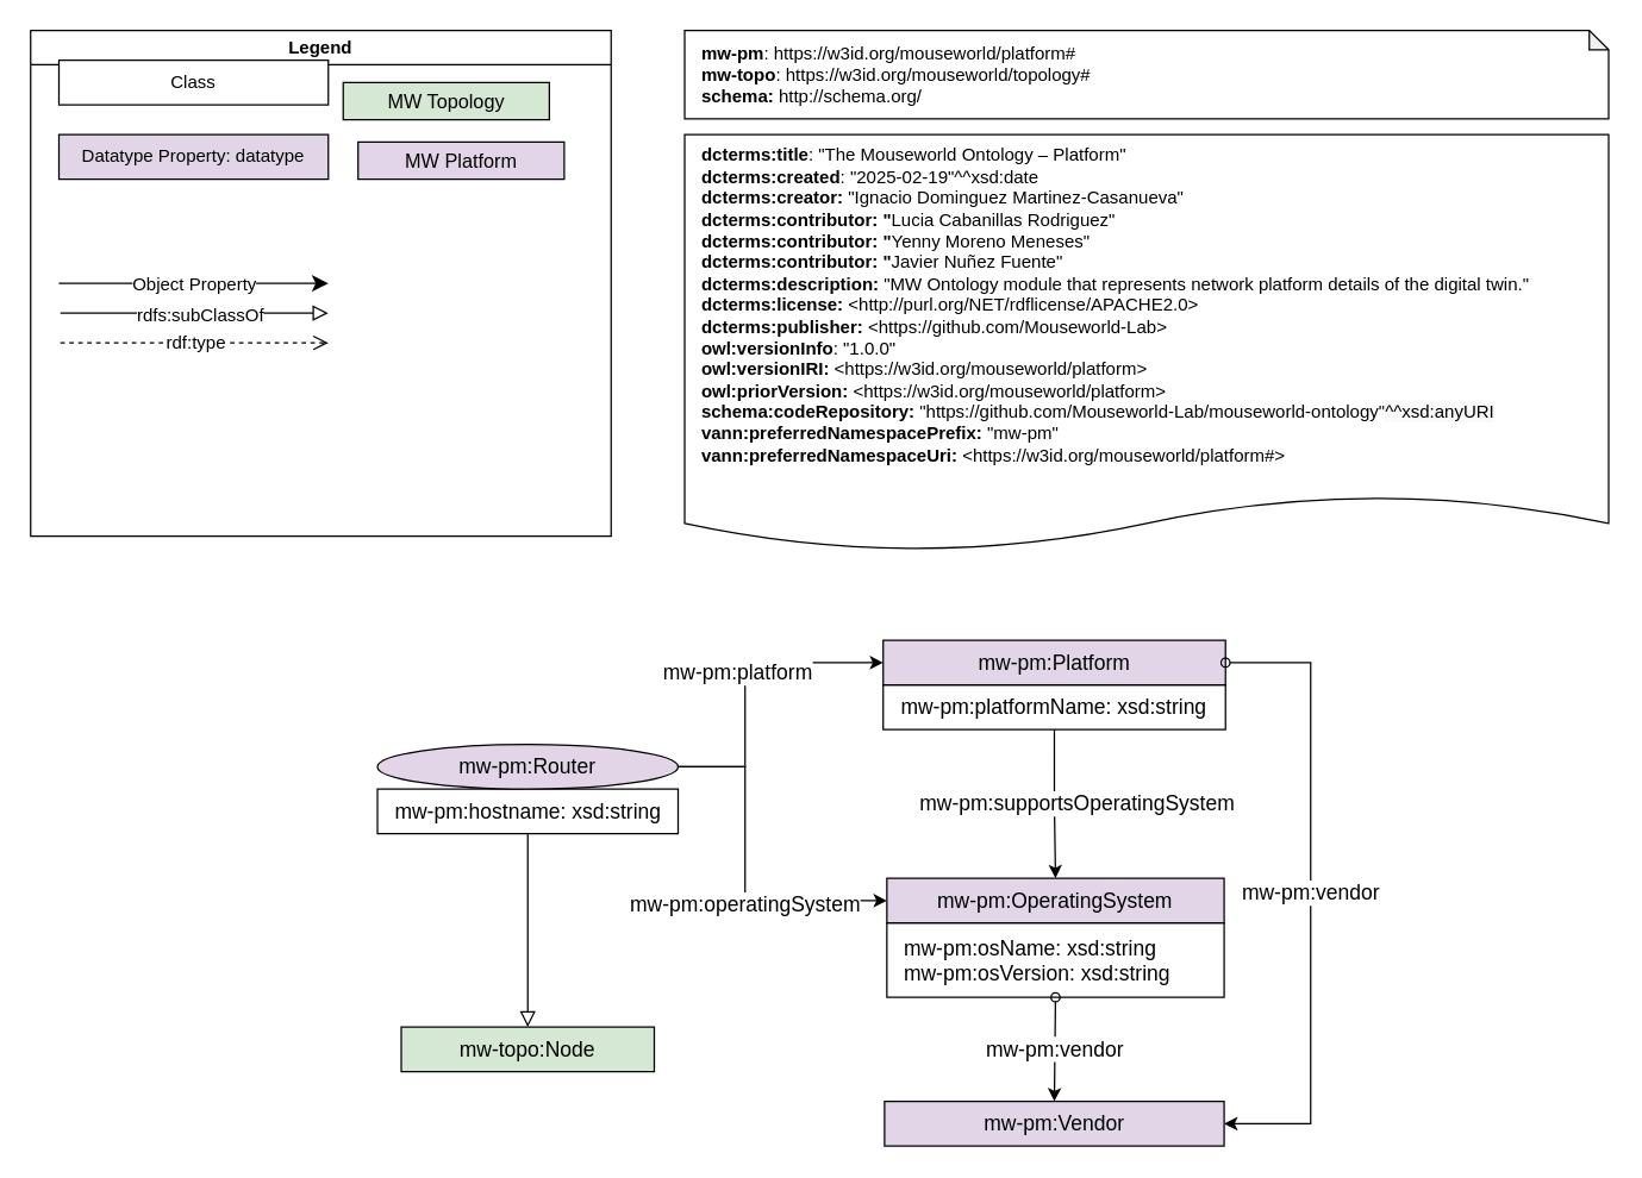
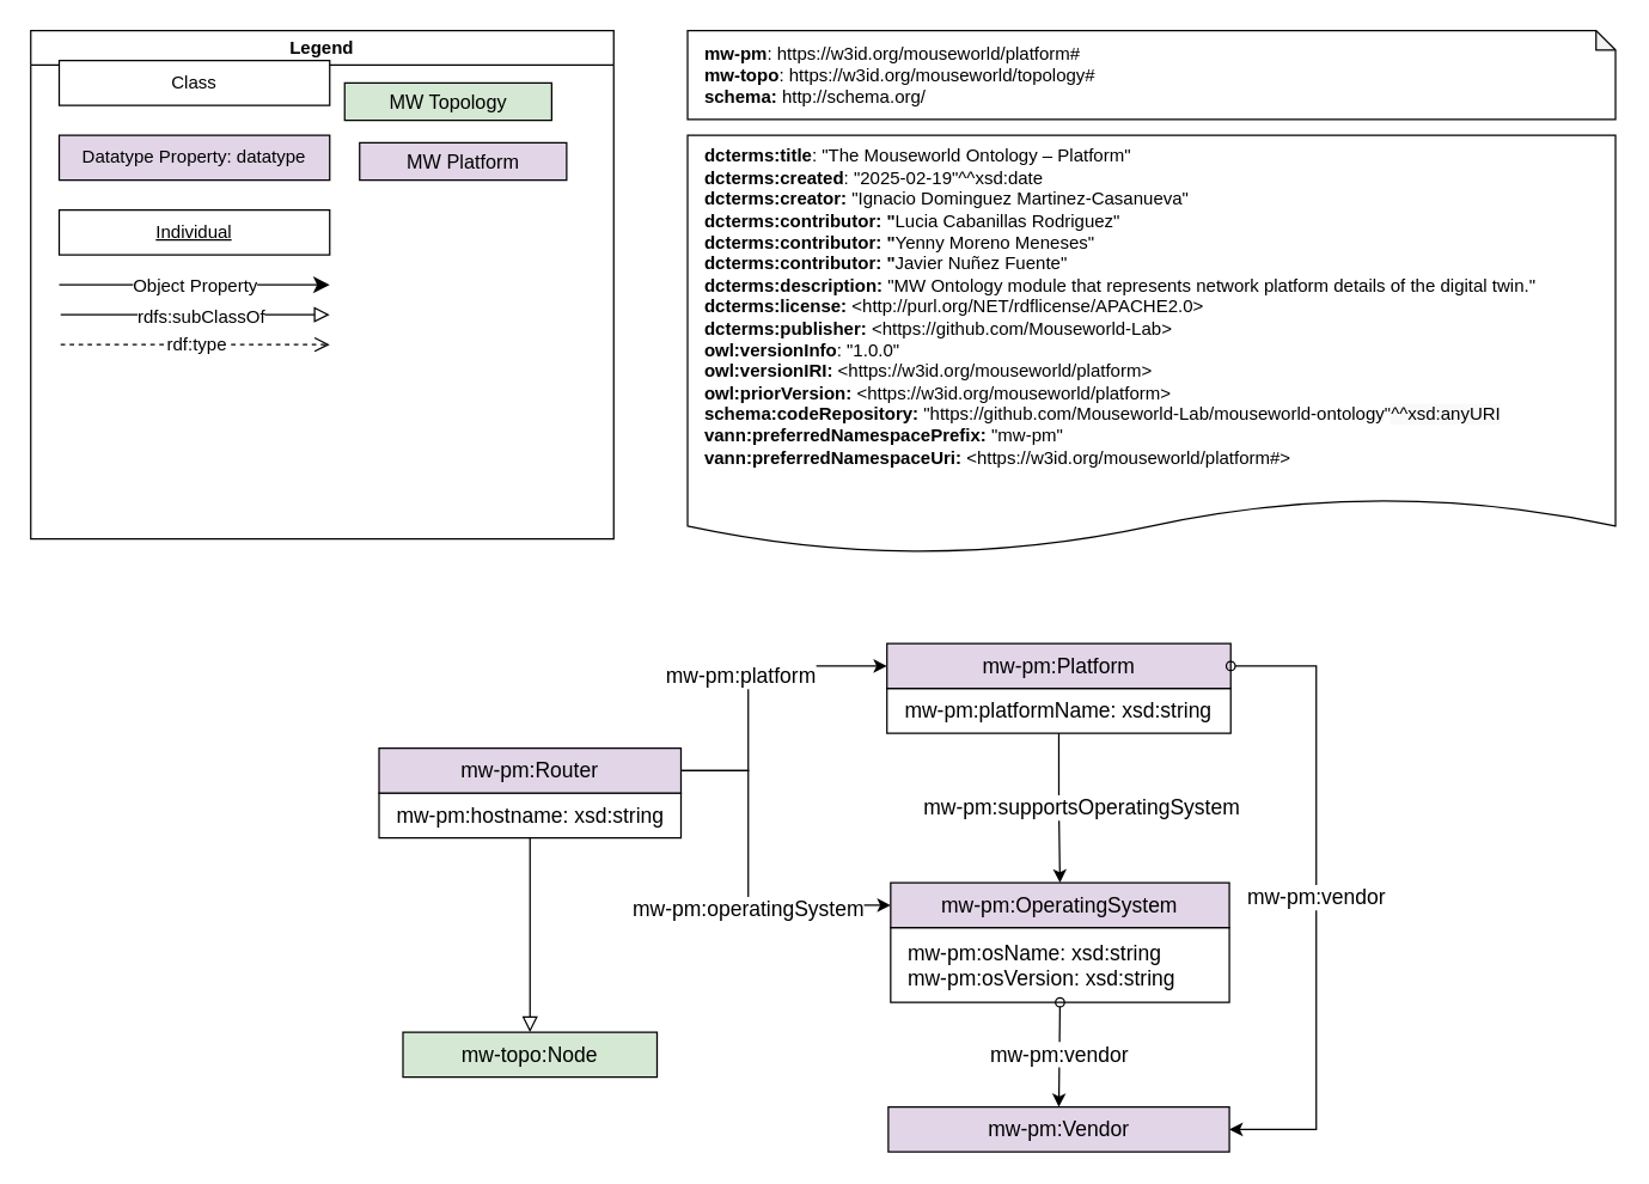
+ <mxCell id="21" value="&lt;u&gt;Individual&lt;/u&gt;" style="rounded=0;whiteSpace=wrap;html=1;snapToPoint=1;points=[[0.1,0],[0.2,0],[0.3,0],[0.4,0],[0.5,0],[0.6,0],[0.7,0],[0.8,0],[0.9,0],[0,0.1],[0,0.3],[0,0.5],[0,0.7],[0,0.9],[0.1,1],[0.2,1],[0.3,1],[0.4,1],[0.5,1],[0.6,1],[0.7,1],[0.8,1],[0.9,1],[1,0.1],[1,0.3],[1,0.5],[1,0.7],[1,0.9]];" parent="18" vertex="1"><mxGeometry x="19" y="120" width="181" height="30" as="geometry" /></mxCell>
- <mxCell id="15" value="mw-pm:Router" style="ellipse;whiteSpace=wrap;html=1;snapToPoint=1;points=[[0.1,0],[0.2,0],[0.3,0],[0.4,0],[0.5,0],[0.6,0],[0.7,0],[0.8,0],[0.9,0],[0,0.1],[0,0.3],[0,0.5],[0,0.7],[0,0.9],[0.1,1],[0.2,1],[0.3,1],[0.4,1],[0.5,1],[0.6,1],[0.7,1],[0.8,1],[0.9,1],[1,0.1],[1,0.3],[1,0.5],[1,0.7],[1,0.9]];fillColor=#e1d5e7;strokeColor=#000000;fontSize=14;align=center;verticalAlign=middle;fontFamily=Helvetica;" parent="1" vertex="1"><mxGeometry x="253" y="500" width="202" height="30" as="geometry" /></mxCell>
+ <mxCell id="15" value="mw-pm:Router" style="rounded=0;whiteSpace=wrap;html=1;snapToPoint=1;points=[[0.1,0],[0.2,0],[0.3,0],[0.4,0],[0.5,0],[0.6,0],[0.7,0],[0.8,0],[0.9,0],[0,0.1],[0,0.3],[0,0.5],[0,0.7],[0,0.9],[0.1,1],[0.2,1],[0.3,1],[0.4,1],[0.5,1],[0.6,1],[0.7,1],[0.8,1],[0.9,1],[1,0.1],[1,0.3],[1,0.5],[1,0.7],[1,0.9]];fillColor=#e1d5e7;strokeColor=#000000;fontSize=14;align=center;verticalAlign=middle;fontFamily=Helvetica;" parent="1" vertex="1"><mxGeometry x="253" y="500" width="202" height="30" as="geometry" /></mxCell>
